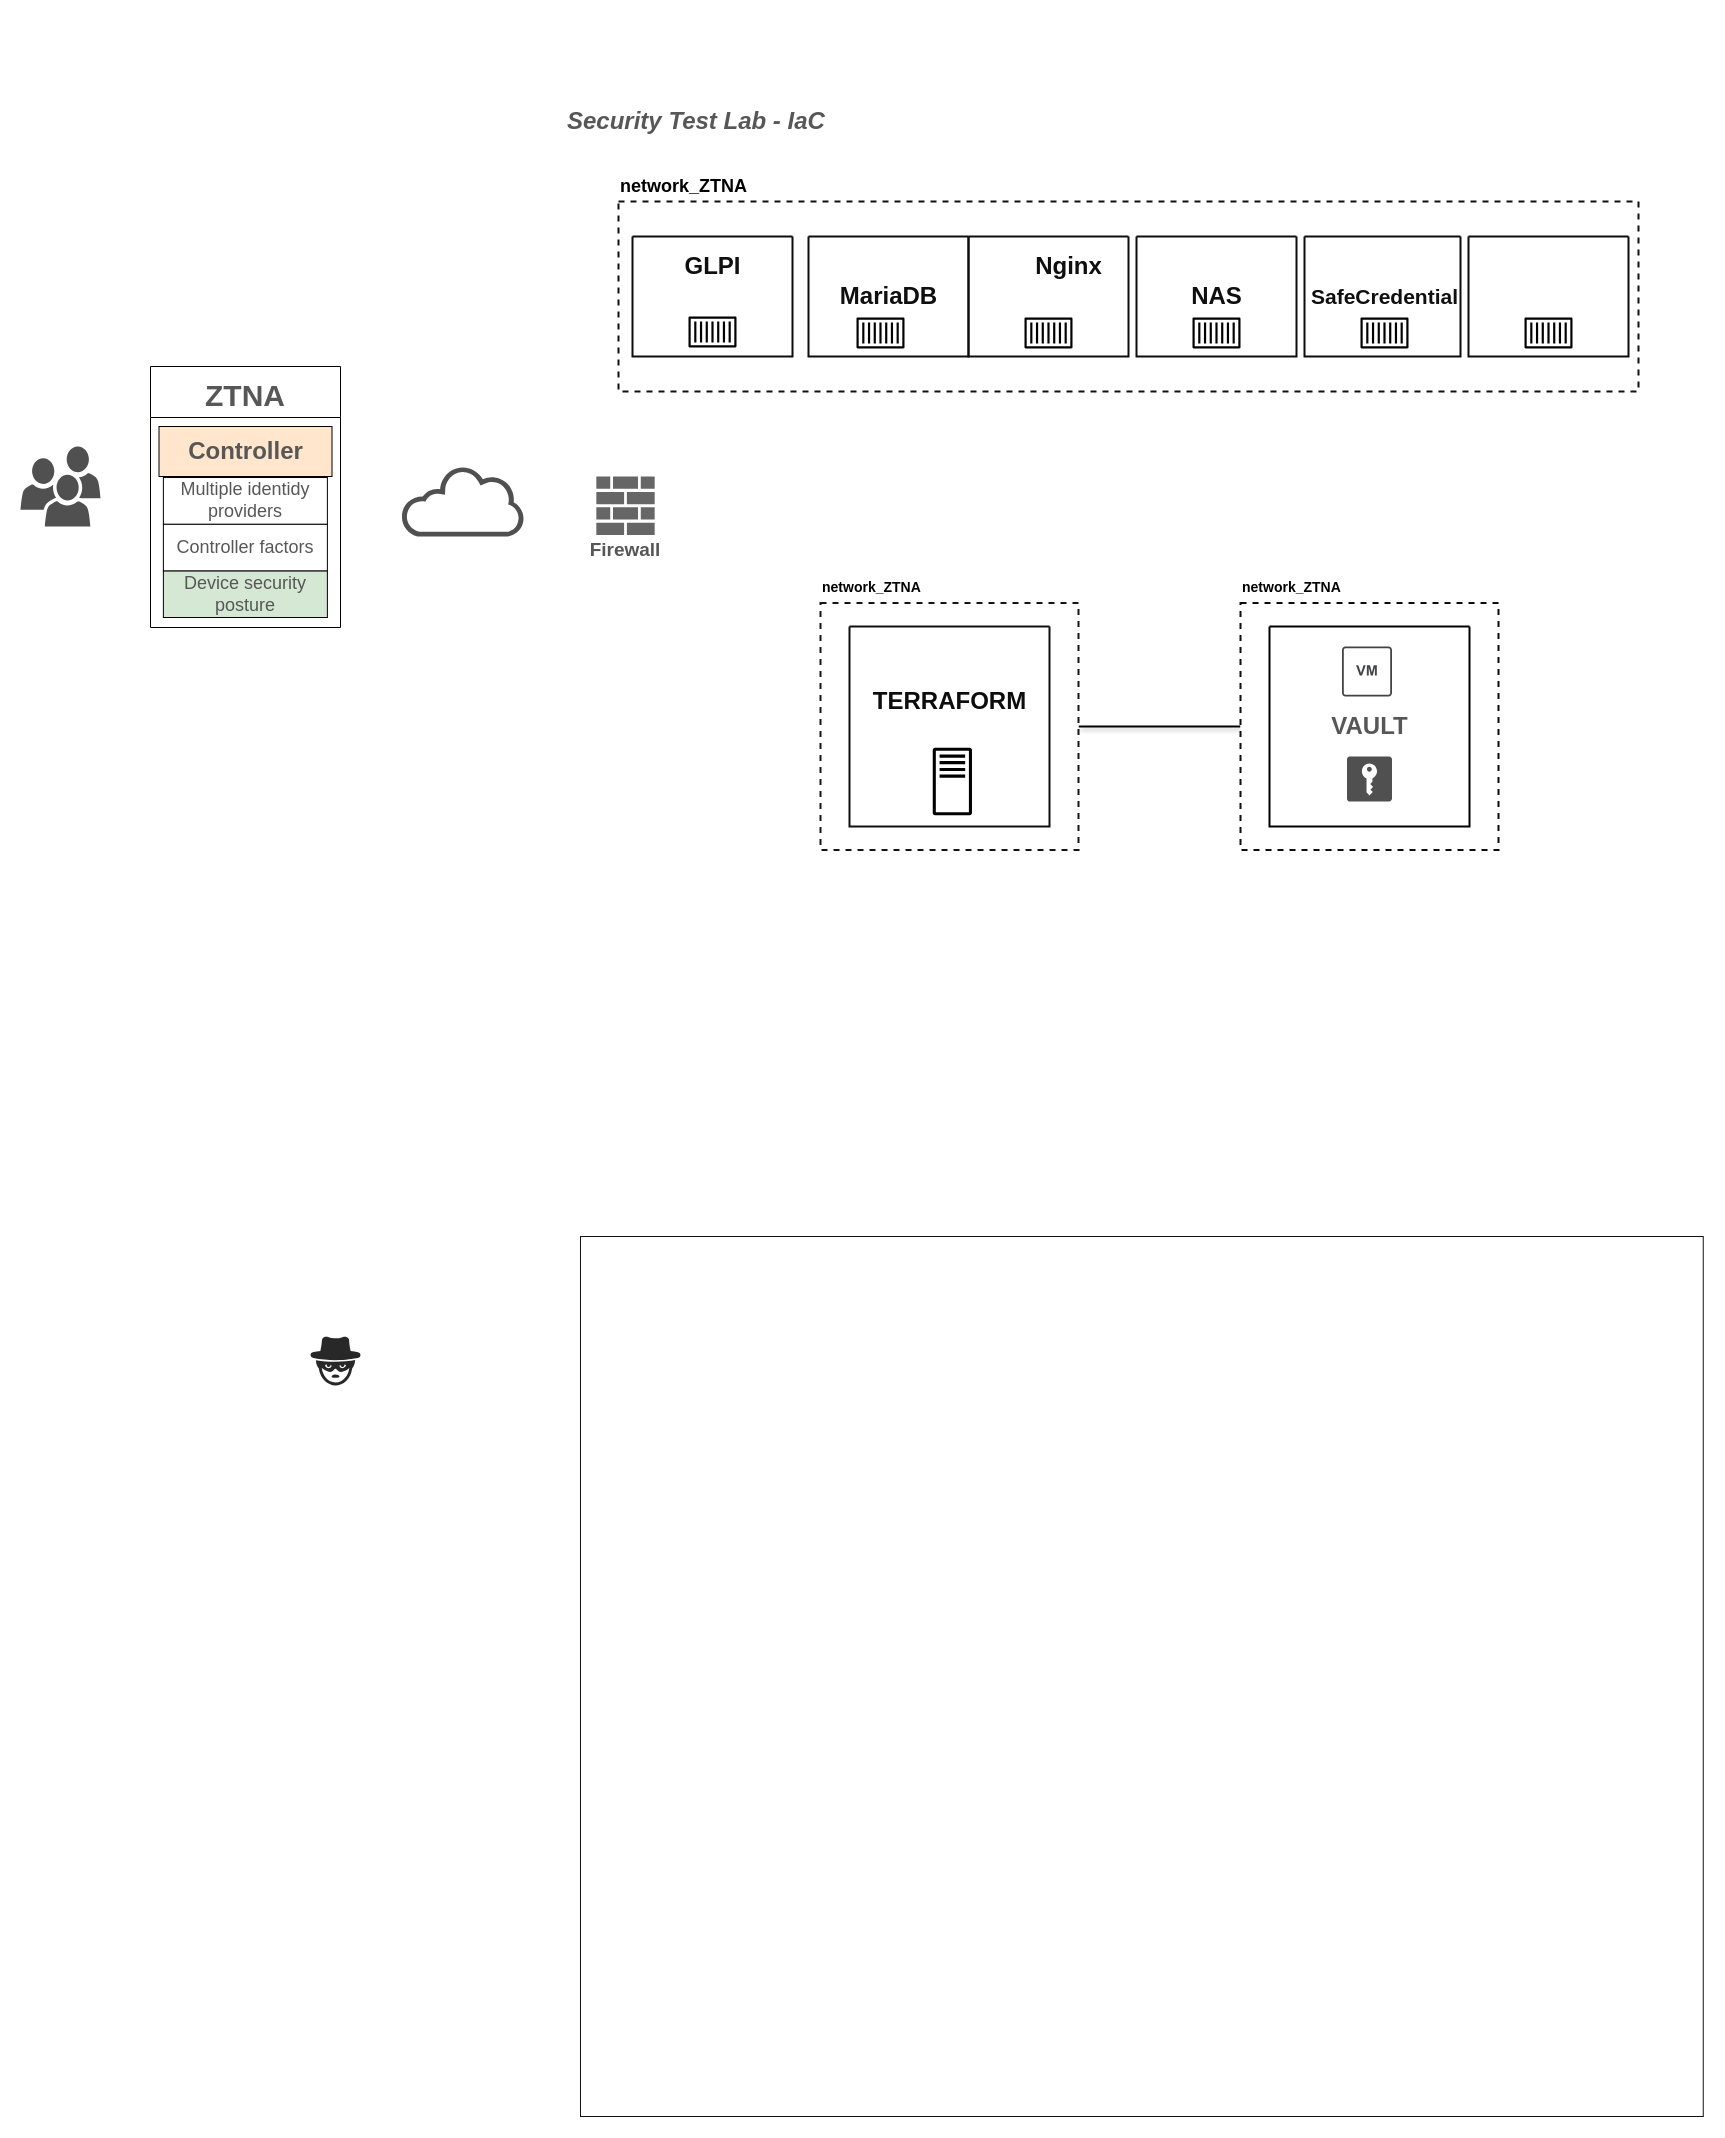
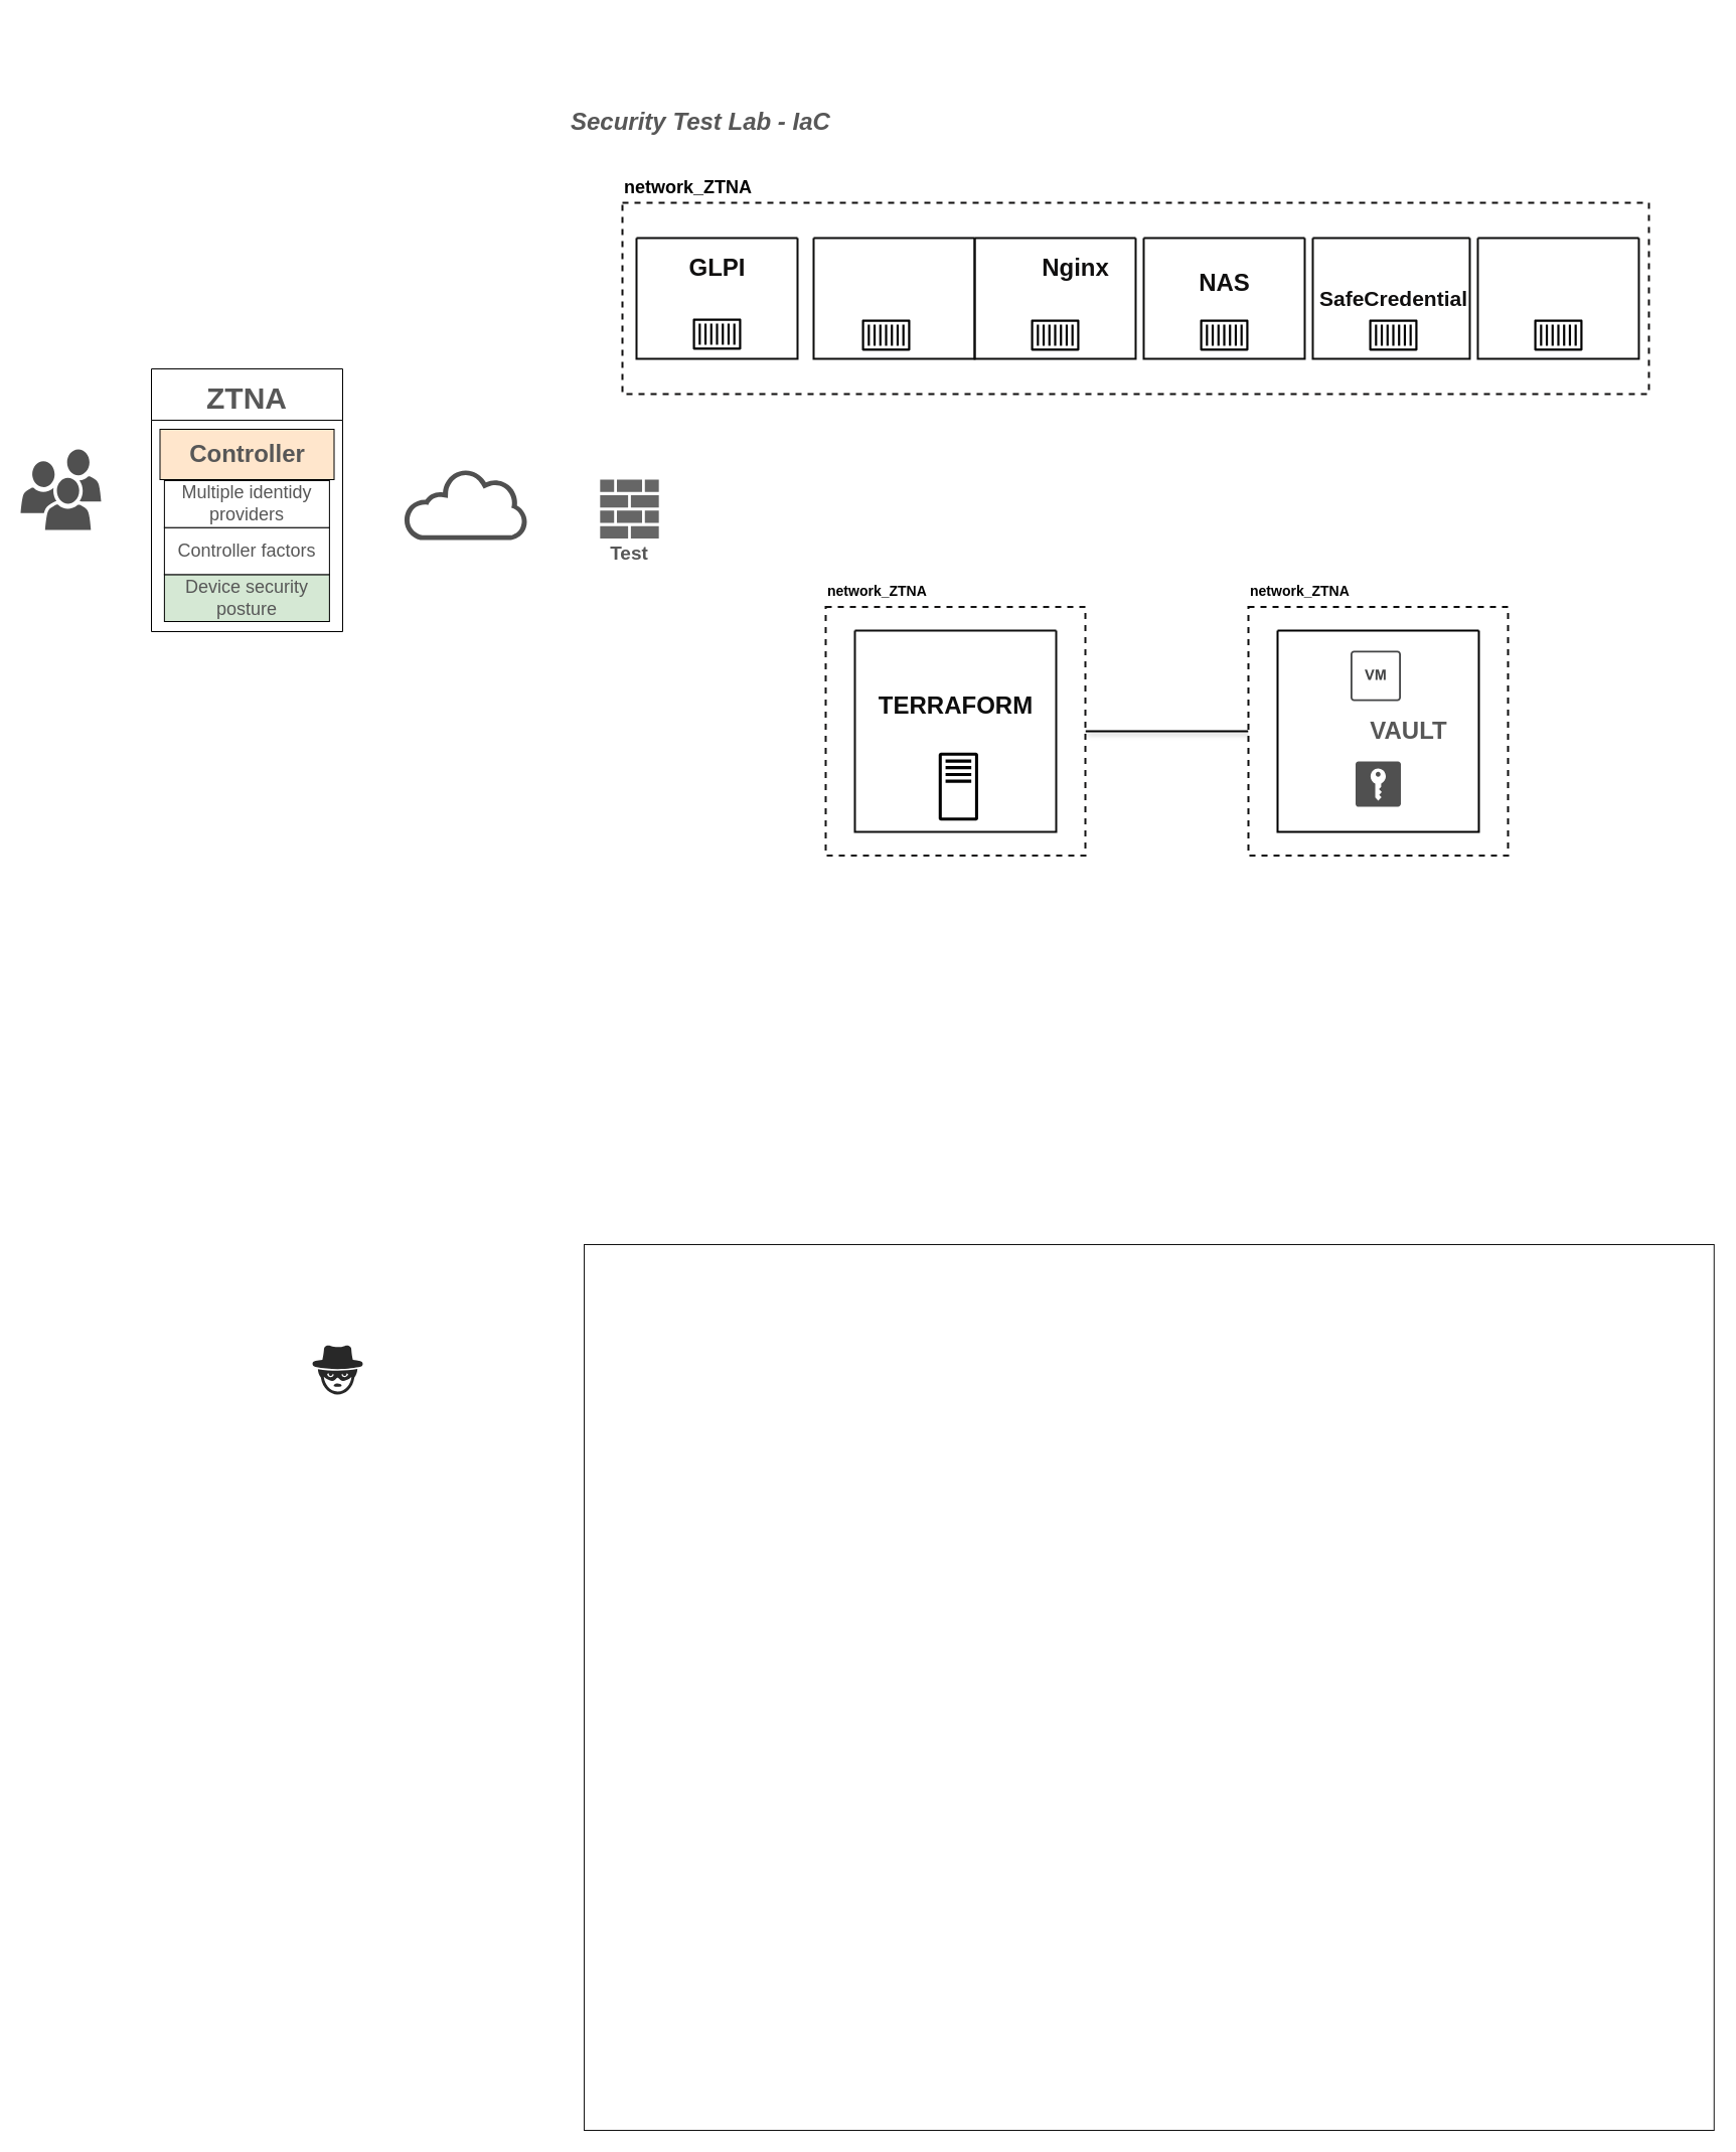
- <mxCell id="14" value="&lt;font style=&quot;font-size: 24px;&quot;&gt;&lt;b style=&quot;&quot;&gt;MariaDB&lt;/b&gt;&lt;/font&gt;" style="text;html=1;align=center;verticalAlign=middle;resizable=0;points=[];autosize=1;strokeColor=none;fillColor=none;fontColor=light-dark(#100f0f, #d47d25);" parent="13" vertex="1"><mxGeometry x="20" y="40" width="120" height="40" as="geometry" /></mxCell>
- <mxCell id="19" value="&lt;span style=&quot;font-size: 24px;&quot;&gt;&lt;b&gt;NAS&lt;/b&gt;&lt;/span&gt;" style="text;html=1;align=center;verticalAlign=middle;resizable=0;points=[];autosize=1;strokeColor=none;fillColor=none;fontColor=light-dark(#100f0f, #d47d25);" parent="18" vertex="1"><mxGeometry x="45" y="40" width="70" height="40" as="geometry" /></mxCell>
+ <mxCell id="19" value="&lt;span style=&quot;font-size: 24px;&quot;&gt;&lt;b&gt;NAS&lt;/b&gt;&lt;/span&gt;" style="text;html=1;align=center;verticalAlign=middle;resizable=0;points=[];autosize=1;strokeColor=none;fillColor=none;fontColor=light-dark(#100f0f, #d47d25);" parent="18" vertex="1"><mxGeometry x="45" y="25" width="70" height="40" as="geometry" /></mxCell>
- <mxCell id="9" value="&lt;font color=&quot;#575757&quot; style=&quot;font-size: 19px;&quot;&gt;Firewall&lt;/font&gt;" style="text;html=1;strokeColor=none;fillColor=none;align=center;verticalAlign=middle;whiteSpace=wrap;rounded=0;fontStyle=1" parent="7" vertex="1"><mxGeometry y="58.5" width="70" height="30" as="geometry" /></mxCell>
+ <mxCell id="9" value="&lt;font color=&quot;#575757&quot; style=&quot;font-size: 19px;&quot;&gt;Test&lt;/font&gt;" style="text;html=1;strokeColor=none;fillColor=none;align=center;verticalAlign=middle;whiteSpace=wrap;rounded=0;fontStyle=1" parent="7" vertex="1"><mxGeometry y="58.5" width="70" height="30" as="geometry" /></mxCell>
- <mxCell id="39" value="&lt;b&gt;&lt;font color=&quot;#575757&quot; style=&quot;font-size: 24px;&quot;&gt;VAULT&lt;/font&gt;&lt;/b&gt;" style="text;html=1;align=center;verticalAlign=middle;resizable=0;points=[];autosize=1;strokeColor=none;fillColor=none;" parent="38" vertex="1"><mxGeometry x="50" y="80" width="100" height="40" as="geometry" /></mxCell>
+ <mxCell id="39" value="&lt;b&gt;&lt;font color=&quot;#575757&quot; style=&quot;font-size: 24px;&quot;&gt;VAULT&lt;/font&gt;&lt;/b&gt;" style="text;html=1;align=center;verticalAlign=middle;resizable=0;points=[];autosize=1;strokeColor=none;fillColor=none;" parent="38" vertex="1"><mxGeometry x="80" y="80" width="100" height="40" as="geometry" /></mxCell>
